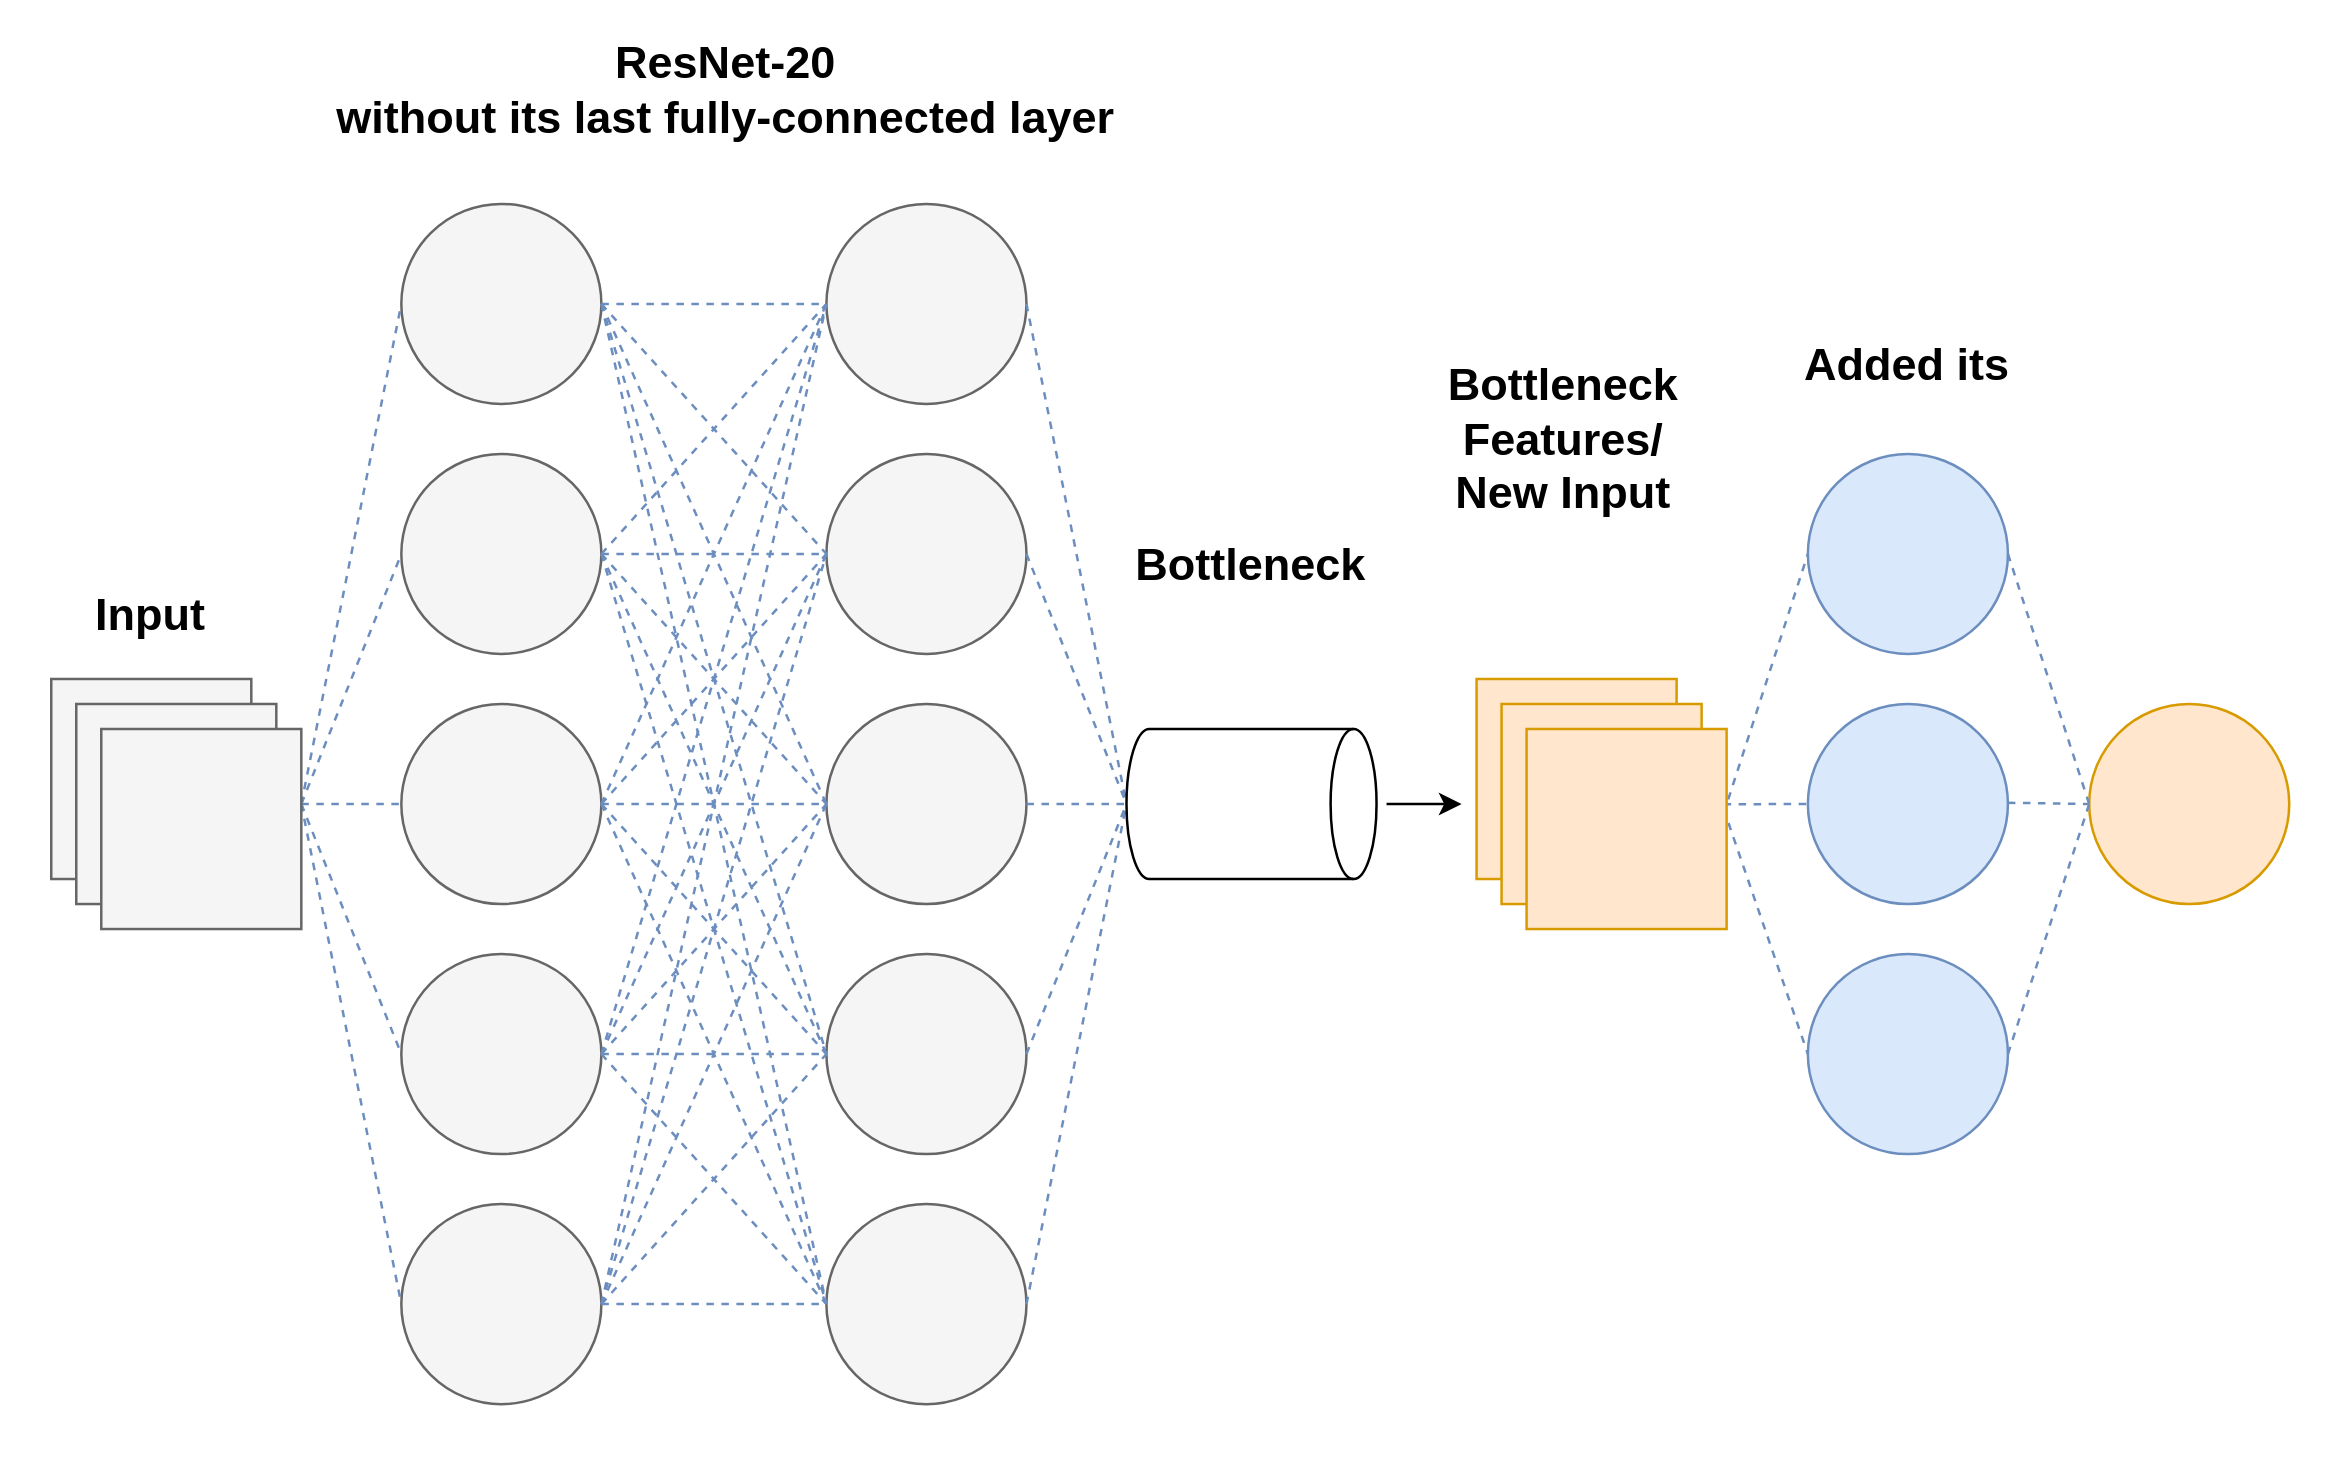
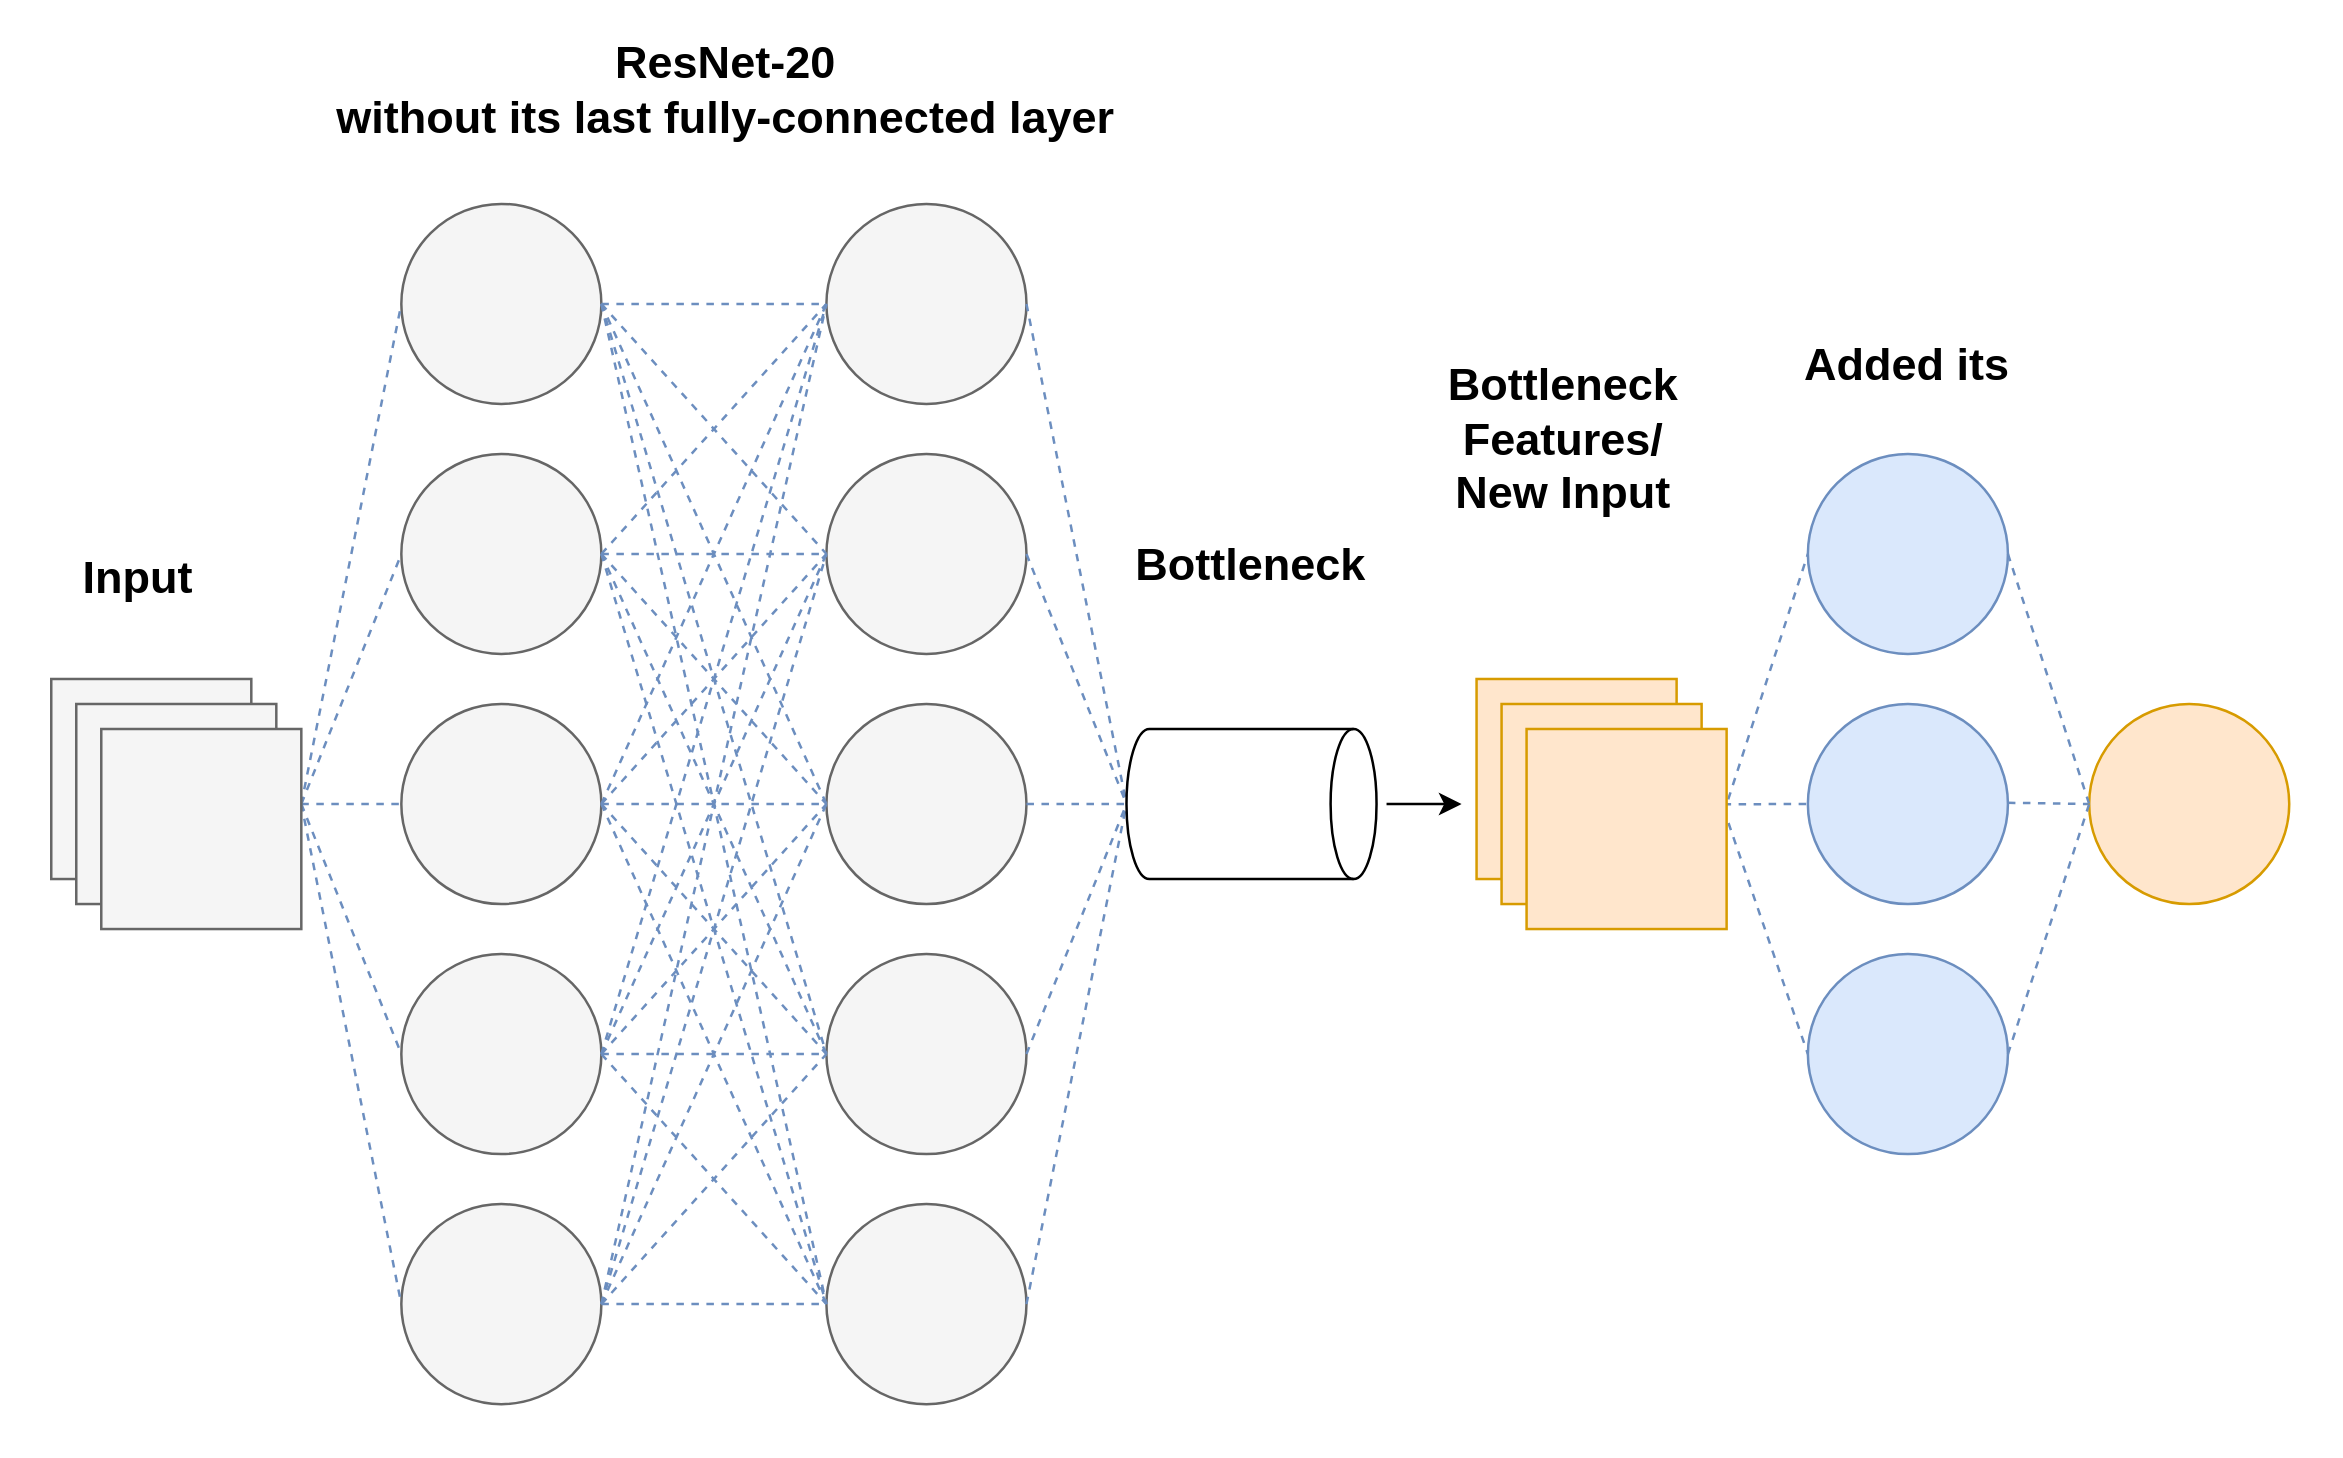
- <mxCell id="60" value="&lt;h2&gt;Input&lt;/h2&gt;" style="text;html=1;strokeColor=none;fillColor=none;align=center;verticalAlign=middle;whiteSpace=wrap;rounded=0;" parent="1" vertex="1"><mxGeometry x="30" y="230" width="60" height="30" as="geometry" /></mxCell>
+ <mxCell id="60" value="&lt;h2&gt;Input&lt;/h2&gt;" style="text;html=1;strokeColor=none;fillColor=none;align=center;verticalAlign=middle;whiteSpace=wrap;rounded=0;" parent="1" vertex="1"><mxGeometry x="25" y="215" width="60" height="30" as="geometry" /></mxCell>
